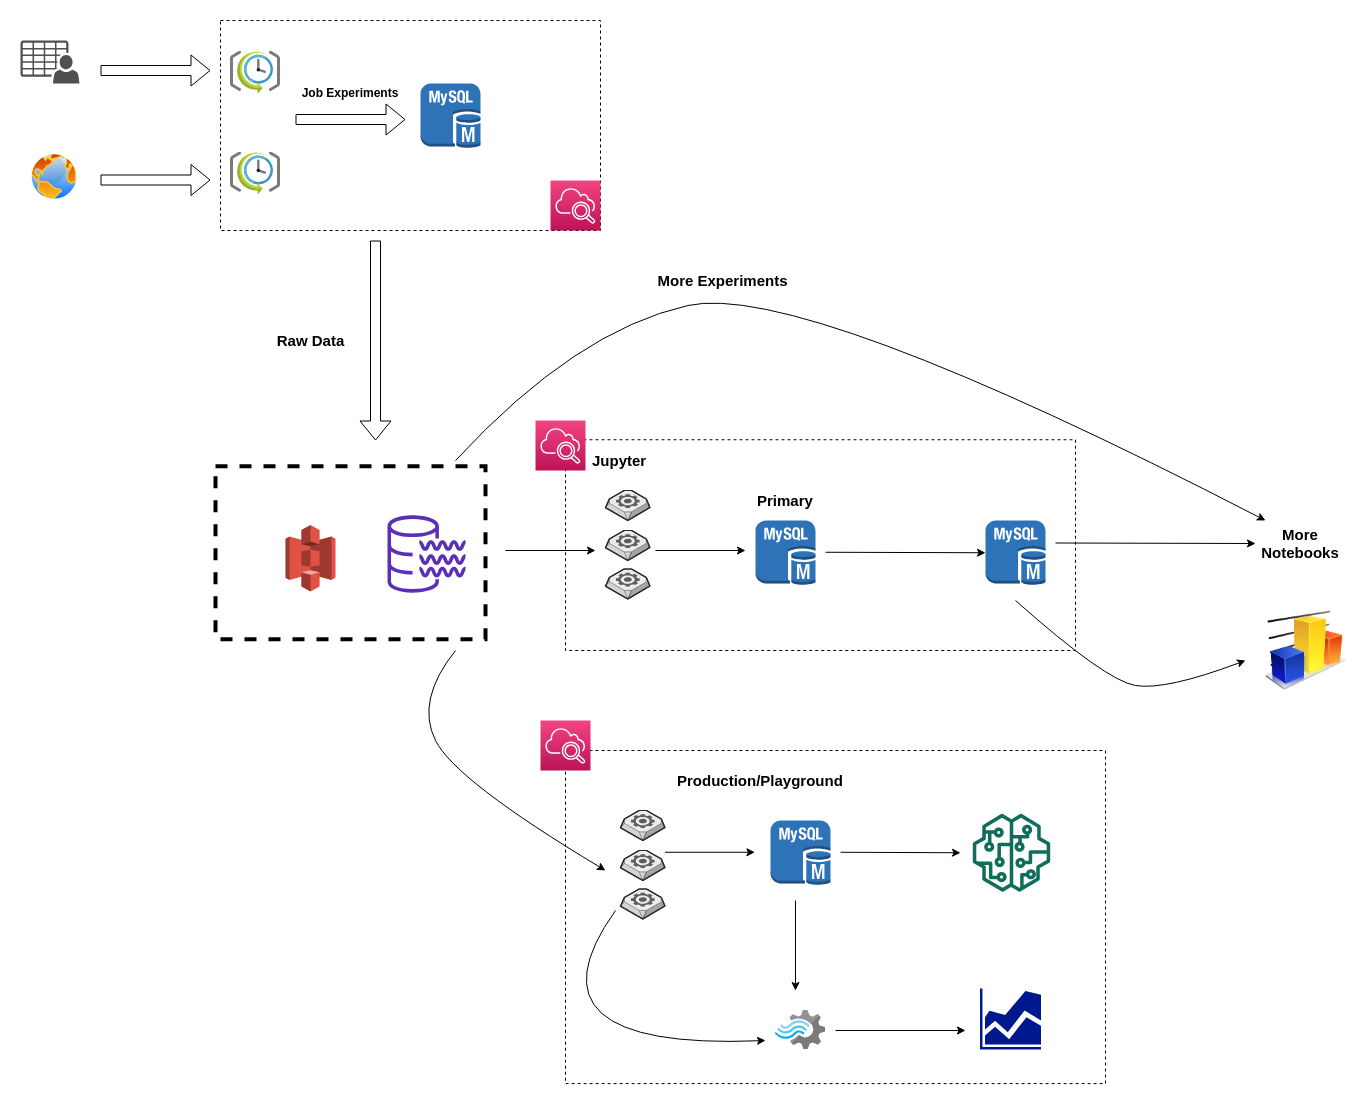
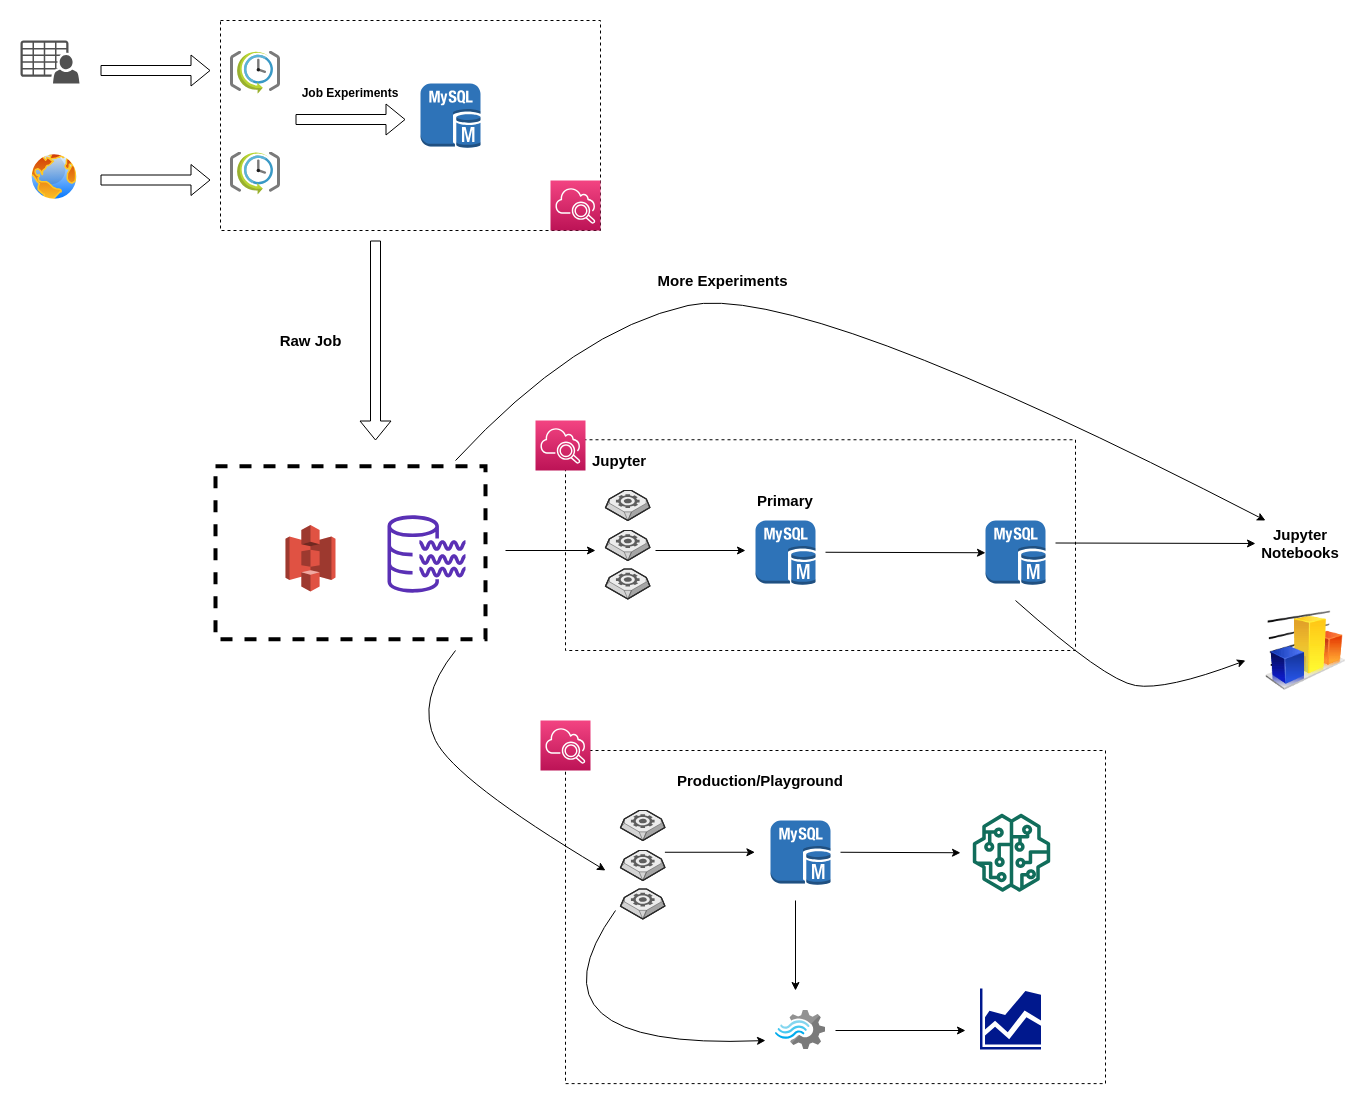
- <mxCell id="51" value="Raw Data" style="text;html=1;strokeColor=none;fillColor=none;align=center;verticalAlign=middle;whiteSpace=wrap;rounded=0;dashed=1;fontSize=15;fontStyle=1" parent="1" vertex="1"><mxGeometry x="257.5" y="330" width="105" height="20" as="geometry" /></mxCell>
+ <mxCell id="51" value="Raw Job" style="text;html=1;strokeColor=none;fillColor=none;align=center;verticalAlign=middle;whiteSpace=wrap;rounded=0;dashed=1;fontSize=15;fontStyle=1" parent="1" vertex="1"><mxGeometry x="257.5" y="330" width="105" height="20" as="geometry" /></mxCell>
- <mxCell id="23" value="More Notebooks" style="text;html=1;strokeColor=none;fillColor=none;align=center;verticalAlign=middle;whiteSpace=wrap;rounded=0;dashed=1;fontStyle=1;fontSize=15;" parent="1" vertex="1"><mxGeometry x="1255" y="518" width="90" height="50" as="geometry" /></mxCell>
+ <mxCell id="23" value="Jupyter Notebooks" style="text;html=1;strokeColor=none;fillColor=none;align=center;verticalAlign=middle;whiteSpace=wrap;rounded=0;dashed=1;fontStyle=1;fontSize=15;" parent="1" vertex="1"><mxGeometry x="1255" y="518" width="90" height="50" as="geometry" /></mxCell>
